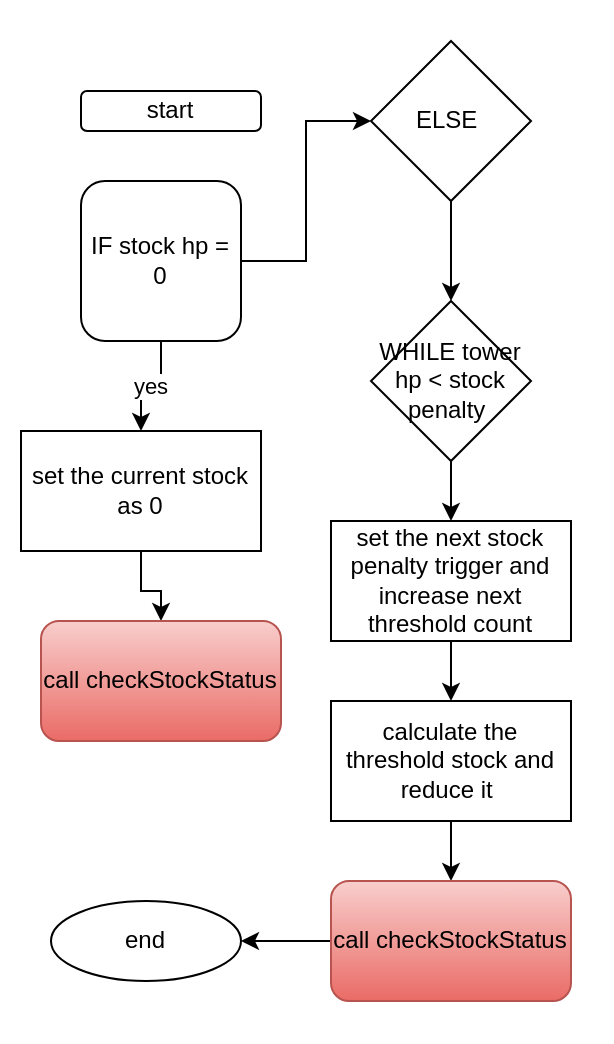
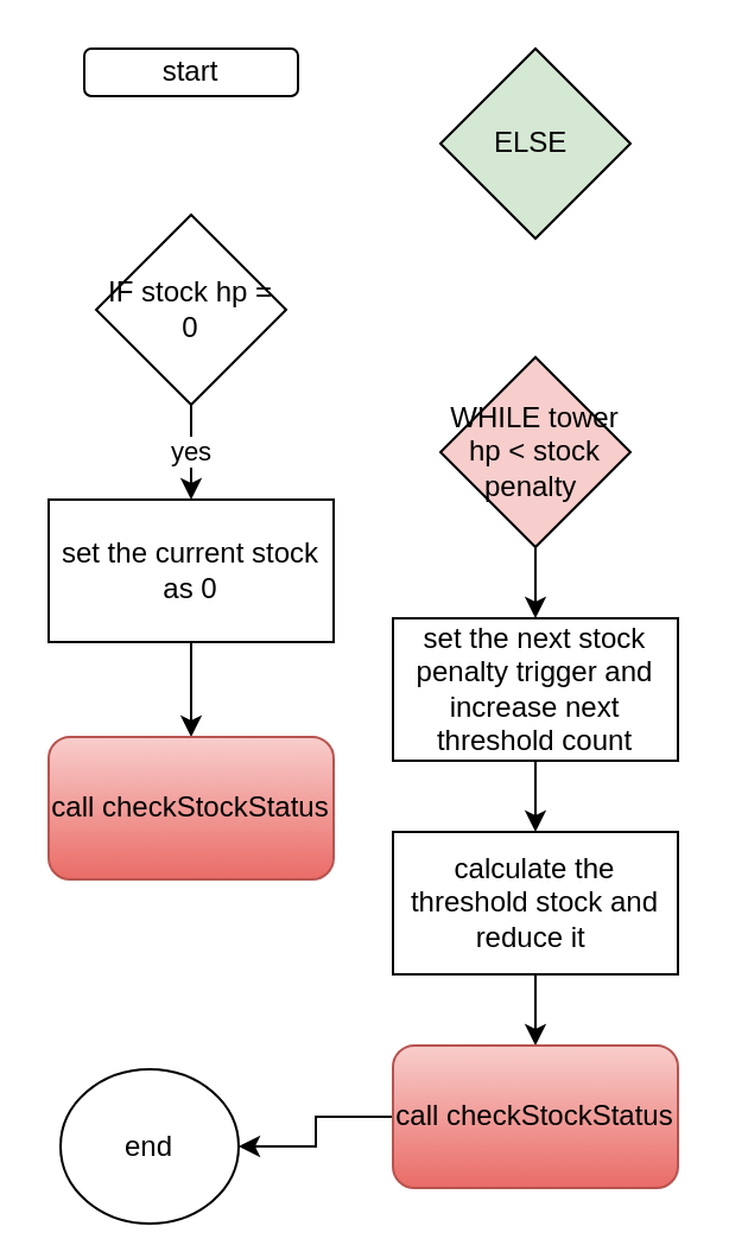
- <mxCell id="2" value="start" style="rounded=1;whiteSpace=wrap;html=1;" vertex="1" parent="1"><mxGeometry x="40" y="45" width="90" height="20" as="geometry" /></mxCell>
+ <mxCell id="2" value="start" style="rounded=1;whiteSpace=wrap;html=1;" vertex="1" parent="1"><mxGeometry x="35" y="20" width="90" height="20" as="geometry" /></mxCell>
- <mxCell id="10" value="ELSE&amp;nbsp;" style="rhombus;whiteSpace=wrap;html=1;" vertex="1" parent="1"><mxGeometry x="185" y="20" width="80" height="80" as="geometry" /></mxCell>
+ <mxCell id="10" value="ELSE&amp;nbsp;" style="rhombus;whiteSpace=wrap;html=1;fillColor=#d5e8d4;" vertex="1" parent="1"><mxGeometry x="185" y="20" width="80" height="80" as="geometry" /></mxCell>
- <mxCell id="4" value="" style="edgeStyle=orthogonalEdgeStyle;rounded=0;orthogonalLoop=1;jettySize=auto;html=1;" edge="1" parent="1" source="5" target="10"><mxGeometry relative="1" as="geometry" /></mxCell>
- <mxCell id="9" value="" style="edgeStyle=orthogonalEdgeStyle;rounded=0;orthogonalLoop=1;jettySize=auto;html=1;" edge="1" parent="1" source="10" target="12"><mxGeometry relative="1" as="geometry" /></mxCell>
- <mxCell id="5" value="IF stock hp = 0" style="whiteSpace=wrap;html=1;rounded=1;" vertex="1" parent="1"><mxGeometry x="40" y="90" width="80" height="80" as="geometry" /></mxCell>
+ <mxCell id="5" value="IF stock hp = 0" style="rhombus;whiteSpace=wrap;html=1;" vertex="1" parent="1"><mxGeometry x="40" y="90" width="80" height="80" as="geometry" /></mxCell>
- <mxCell id="12" value="WHILE tower hp &amp;lt; stock penalty&amp;nbsp;" style="rhombus;whiteSpace=wrap;html=1;" vertex="1" parent="1"><mxGeometry x="185" y="150" width="80" height="80" as="geometry" /></mxCell>
+ <mxCell id="12" value="WHILE tower hp &amp;lt; stock penalty&amp;nbsp;" style="rhombus;whiteSpace=wrap;html=1;fillColor=#f8cecc;" vertex="1" parent="1"><mxGeometry x="185" y="150" width="80" height="80" as="geometry" /></mxCell>
- <mxCell id="7" value="set the current stock as 0" style="whiteSpace=wrap;html=1;" vertex="1" parent="1"><mxGeometry x="10" y="215" width="120" height="60" as="geometry" /></mxCell>
+ <mxCell id="7" value="set the current stock as 0" style="whiteSpace=wrap;html=1;" vertex="1" parent="1"><mxGeometry x="20" y="210" width="120" height="60" as="geometry" /></mxCell>
- <mxCell id="19" value="end" style="ellipse;whiteSpace=wrap;html=1;" vertex="1" parent="1"><mxGeometry x="25" y="450" width="95" height="40" as="geometry" /></mxCell>
+ <mxCell id="19" value="end" style="ellipse;whiteSpace=wrap;html=1;" vertex="1" parent="1"><mxGeometry x="25" y="450" width="75" height="65" as="geometry" /></mxCell>
